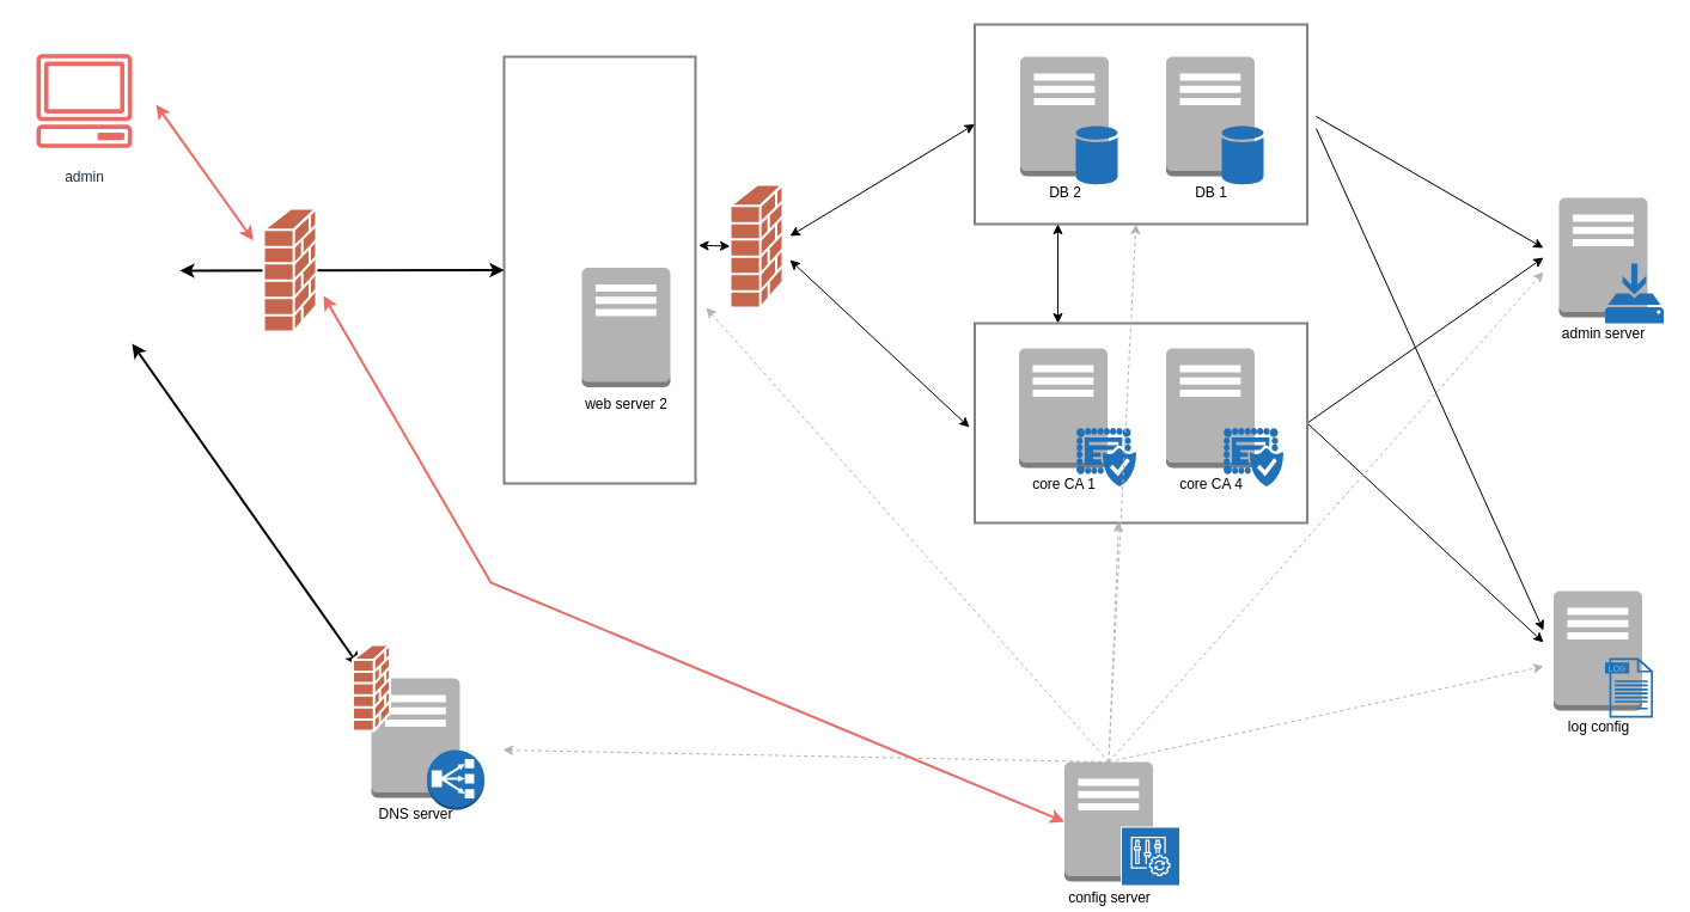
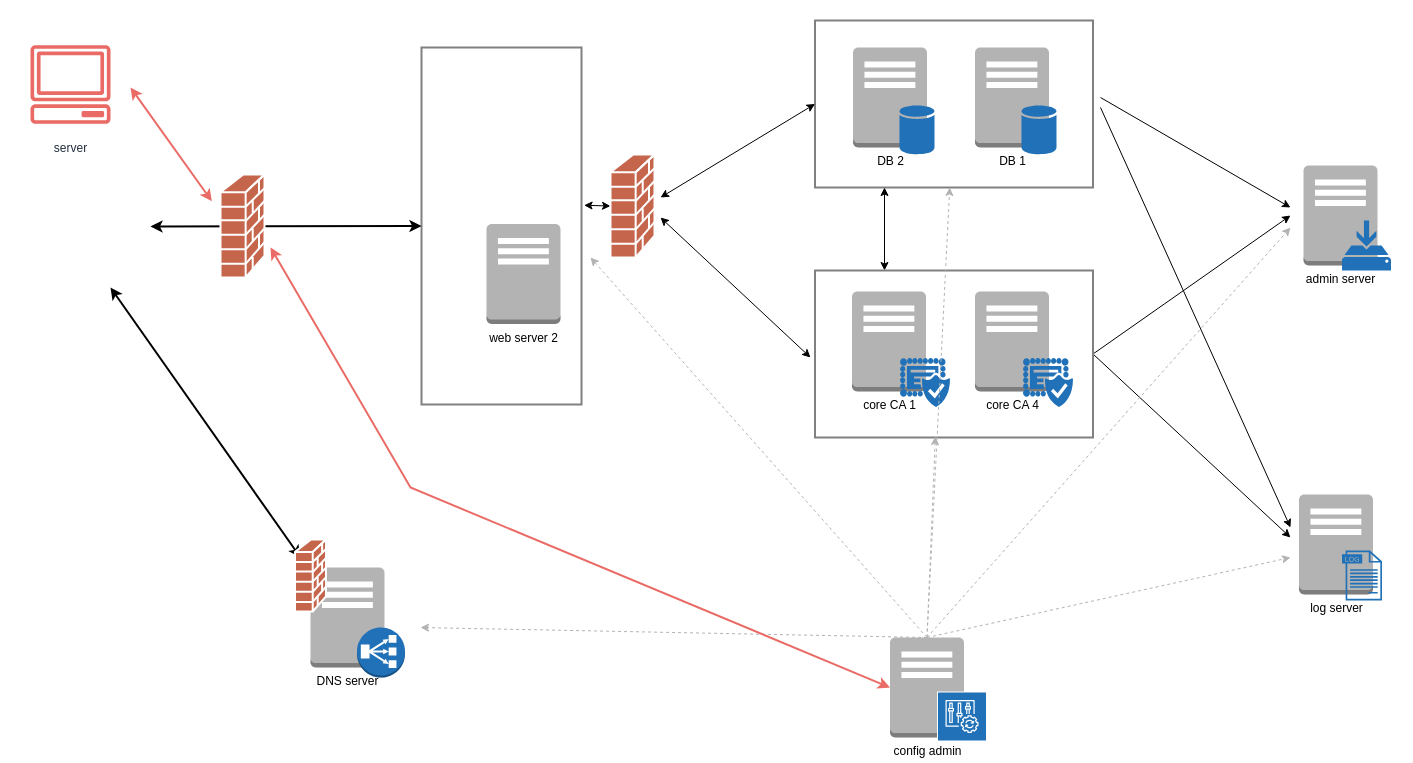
- <mxCell id="49" value="admin" style="outlineConnect=0;fontColor=#232F3E;gradientColor=none;strokeColor=#EA6B66;fillColor=#ffffff;dashed=0;verticalLabelPosition=bottom;verticalAlign=top;align=center;html=1;fontSize=12;fontStyle=0;aspect=fixed;shape=mxgraph.aws4.resourceIcon;resIcon=mxgraph.aws4.client;" vertex="1" parent="1"><mxGeometry x="20" y="34" width="100" height="100" as="geometry" /></mxCell>
+ <mxCell id="49" value="server" style="outlineConnect=0;fontColor=#232F3E;gradientColor=none;strokeColor=#EA6B66;fillColor=#ffffff;dashed=0;verticalLabelPosition=bottom;verticalAlign=top;align=center;html=1;fontSize=12;fontStyle=0;aspect=fixed;shape=mxgraph.aws4.resourceIcon;resIcon=mxgraph.aws4.client;" vertex="1" parent="1"><mxGeometry x="20" y="34" width="100" height="100" as="geometry" /></mxCell>
- <mxCell id="8" value="log config" style="outlineConnect=0;dashed=0;verticalLabelPosition=bottom;verticalAlign=top;align=center;html=1;shape=mxgraph.aws3.traditional_server;fillColor=#B3B3B3;gradientColor=none;" vertex="1" parent="7"><mxGeometry width="74" height="100" as="geometry" /></mxCell>
+ <mxCell id="8" value="log server" style="outlineConnect=0;dashed=0;verticalLabelPosition=bottom;verticalAlign=top;align=center;html=1;shape=mxgraph.aws3.traditional_server;fillColor=#B3B3B3;gradientColor=none;" vertex="1" parent="7"><mxGeometry width="74" height="100" as="geometry" /></mxCell>
- <mxCell id="36" value="config server" style="outlineConnect=0;dashed=0;verticalLabelPosition=bottom;verticalAlign=top;align=center;html=1;shape=mxgraph.aws3.traditional_server;fillColor=#B3B3B3;gradientColor=none;" vertex="1" parent="35"><mxGeometry width="74" height="100" as="geometry" /></mxCell>
+ <mxCell id="36" value="config admin" style="outlineConnect=0;dashed=0;verticalLabelPosition=bottom;verticalAlign=top;align=center;html=1;shape=mxgraph.aws3.traditional_server;fillColor=#B3B3B3;gradientColor=none;" vertex="1" parent="35"><mxGeometry width="74" height="100" as="geometry" /></mxCell>
